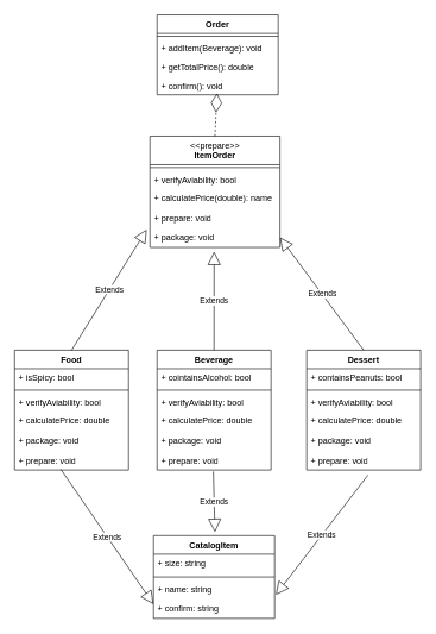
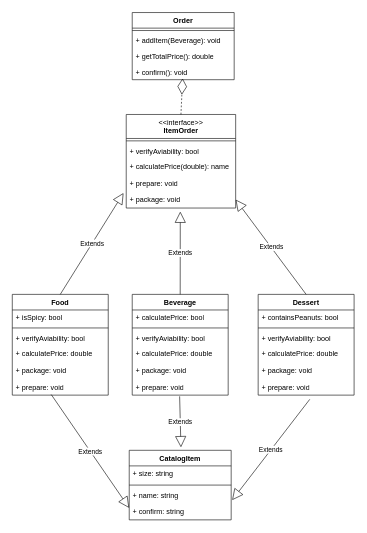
- <mxCell id="31" value="&lt;div&gt;&lt;span style=&quot;font-weight: normal;&quot;&gt;&amp;lt;&amp;lt;prepare&amp;gt;&amp;gt;&lt;/span&gt;&lt;/div&gt;ItemOrder" style="swimlane;fontStyle=1;align=center;verticalAlign=top;childLayout=stackLayout;horizontal=1;startSize=40;horizontalStack=0;resizeParent=1;resizeParentMax=0;resizeLast=0;collapsible=1;marginBottom=0;whiteSpace=wrap;html=1;" vertex="1" parent="1"><mxGeometry x="210" y="190" width="182.5" height="156" as="geometry" /></mxCell>
+ <mxCell id="31" value="&lt;div&gt;&lt;span style=&quot;font-weight: normal;&quot;&gt;&amp;lt;&amp;lt;interface&amp;gt;&amp;gt;&lt;/span&gt;&lt;/div&gt;ItemOrder" style="swimlane;fontStyle=1;align=center;verticalAlign=top;childLayout=stackLayout;horizontal=1;startSize=40;horizontalStack=0;resizeParent=1;resizeParentMax=0;resizeLast=0;collapsible=1;marginBottom=0;whiteSpace=wrap;html=1;" vertex="1" parent="1"><mxGeometry x="210" y="190" width="182.5" height="156" as="geometry" /></mxCell>
- <mxCell id="15" value="+ cointainsAlcohol: bool" style="text;strokeColor=none;fillColor=none;align=left;verticalAlign=top;spacingLeft=4;spacingRight=4;overflow=hidden;rotatable=0;points=[[0,0.5],[1,0.5]];portConstraint=eastwest;whiteSpace=wrap;html=1;" vertex="1" parent="14"><mxGeometry y="26" width="160" height="26" as="geometry" /></mxCell>
+ <mxCell id="15" value="+ calculatePrice: bool" style="text;strokeColor=none;fillColor=none;align=left;verticalAlign=top;spacingLeft=4;spacingRight=4;overflow=hidden;rotatable=0;points=[[0,0.5],[1,0.5]];portConstraint=eastwest;whiteSpace=wrap;html=1;" vertex="1" parent="14"><mxGeometry y="26" width="160" height="26" as="geometry" /></mxCell>
